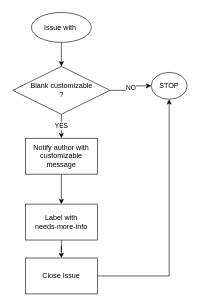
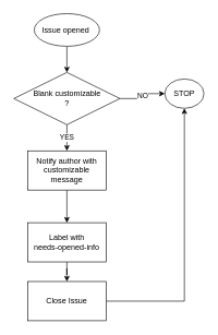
- <mxCell id="3" value="Issue with&amp;nbsp;" style="ellipse;whiteSpace=wrap;html=1;" vertex="1" parent="1"><mxGeometry x="52" y="20" width="100" height="50" as="geometry" /></mxCell>
+ <mxCell id="3" value="Issue opened&amp;nbsp;" style="ellipse;whiteSpace=wrap;html=1;" vertex="1" parent="1"><mxGeometry x="52" y="20" width="100" height="50" as="geometry" /></mxCell>
- <mxCell id="7" value="Label with&lt;br&gt;needs-more-info" style="rounded=0;whiteSpace=wrap;html=1;" vertex="1" parent="1"><mxGeometry x="42" y="340" width="120" height="60" as="geometry" /></mxCell>
+ <mxCell id="7" value="Label with&lt;br&gt;needs-opened-info" style="rounded=0;whiteSpace=wrap;html=1;" vertex="1" parent="1"><mxGeometry x="42" y="340" width="120" height="60" as="geometry" /></mxCell>
